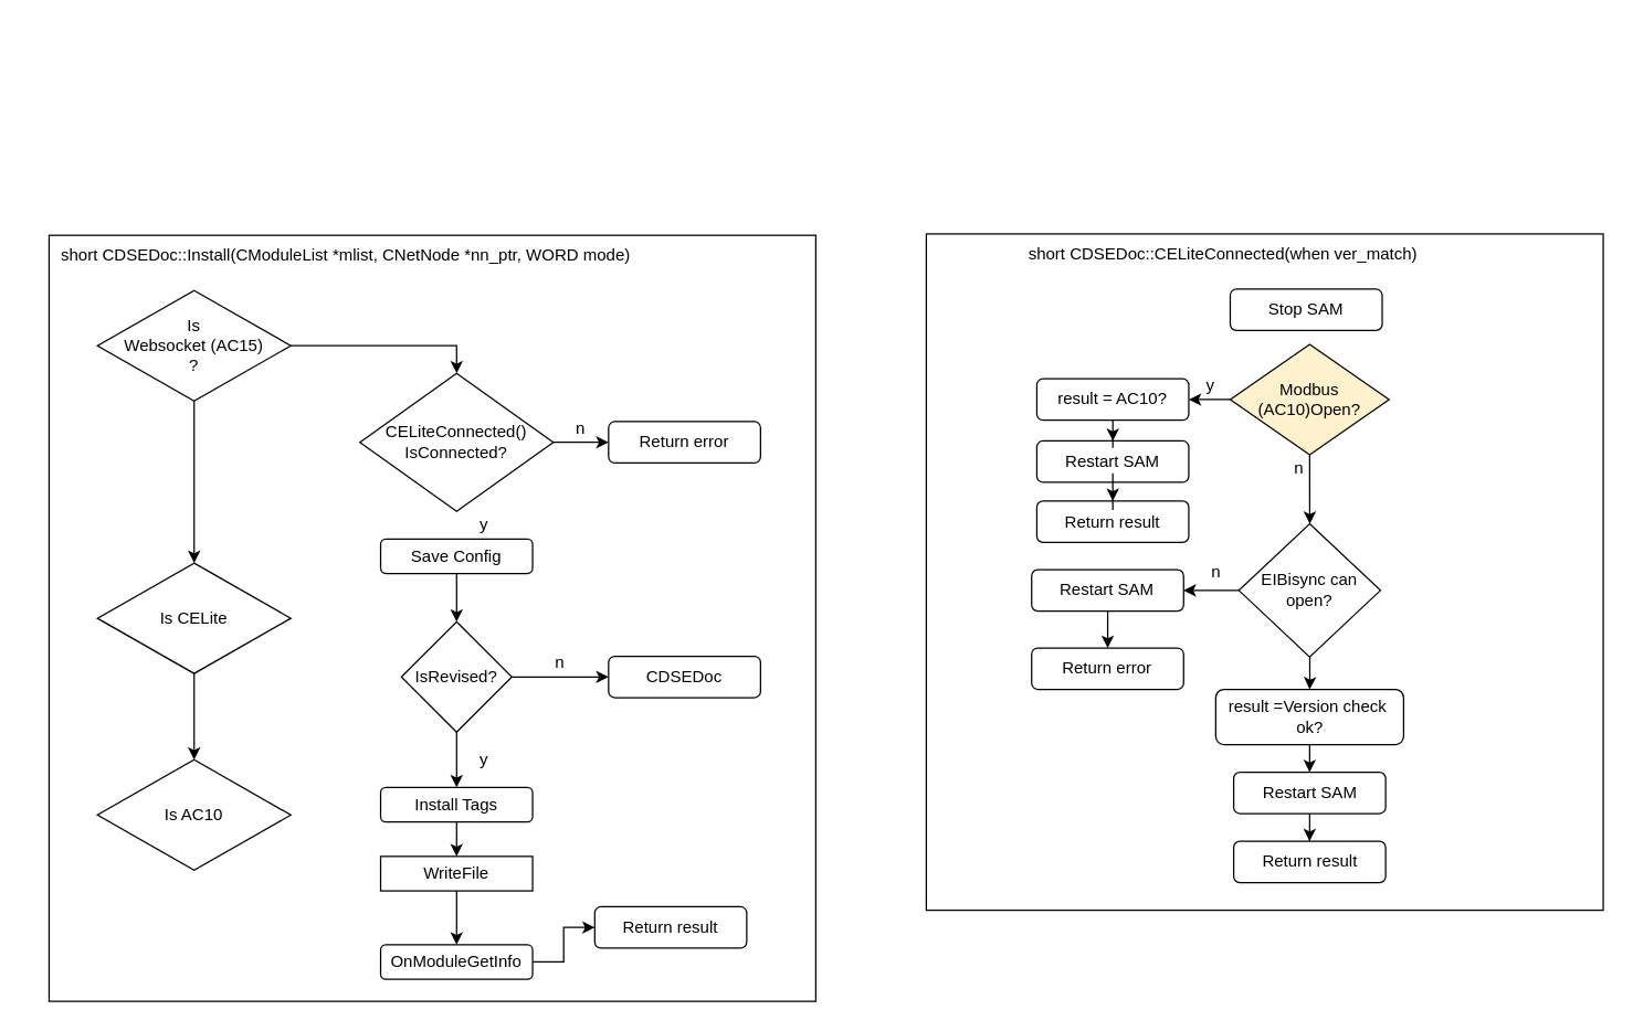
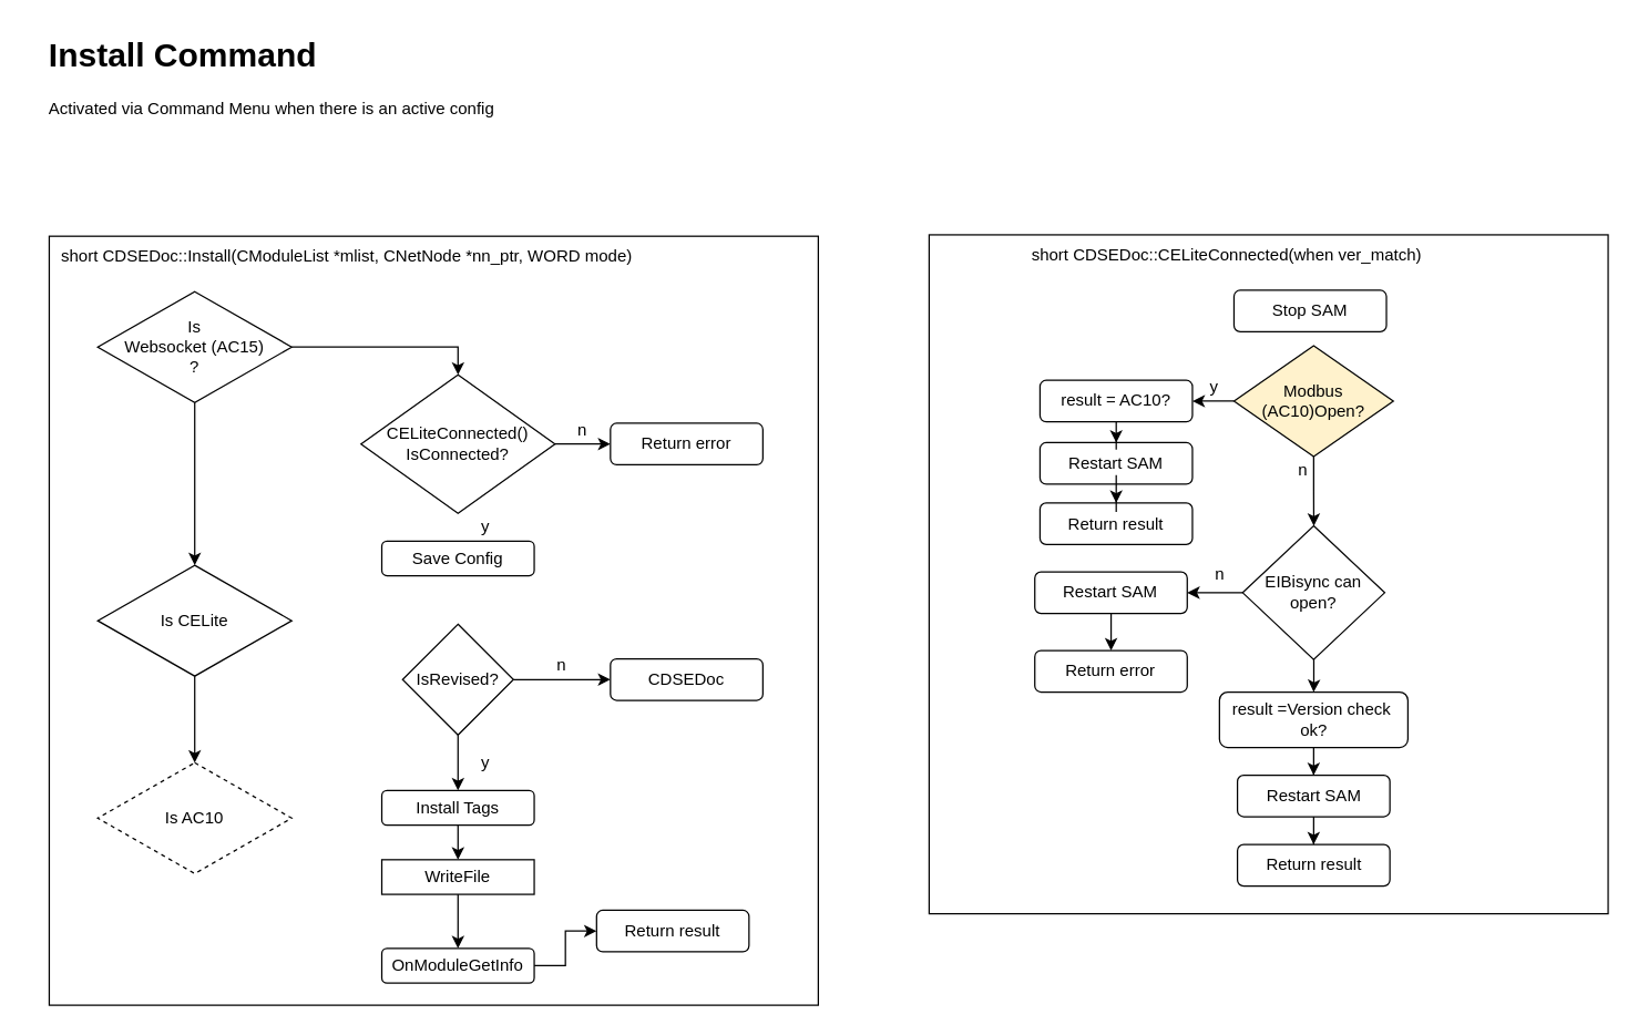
+ <mxCell id="56" value="&lt;h1&gt;Install Command&lt;/h1&gt;&lt;p&gt;Activated via Command Menu when there is an active config&lt;/p&gt;" style="text;html=1;strokeColor=none;fillColor=none;spacing=5;spacingTop=-20;whiteSpace=wrap;overflow=hidden;rounded=0;" vertex="1" parent="1"><mxGeometry x="30" y="20" width="410" height="80" as="geometry" /></mxCell>
- <mxCell id="4" style="edgeStyle=orthogonalEdgeStyle;rounded=0;orthogonalLoop=1;jettySize=auto;html=1;entryX=0.5;entryY=0;entryDx=0;entryDy=0;" edge="1" parent="1" source="5" target="11"><mxGeometry relative="1" as="geometry" /></mxCell>
- <mxCell id="55" value="Is AC10" style="rhombus;whiteSpace=wrap;html=1;" vertex="1" parent="1"><mxGeometry x="70" y="550" width="140" height="80" as="geometry" /></mxCell>
+ <mxCell id="55" value="Is AC10" style="rhombus;whiteSpace=wrap;html=1;dashed=1;" vertex="1" parent="1"><mxGeometry x="70" y="550" width="140" height="80" as="geometry" /></mxCell>
